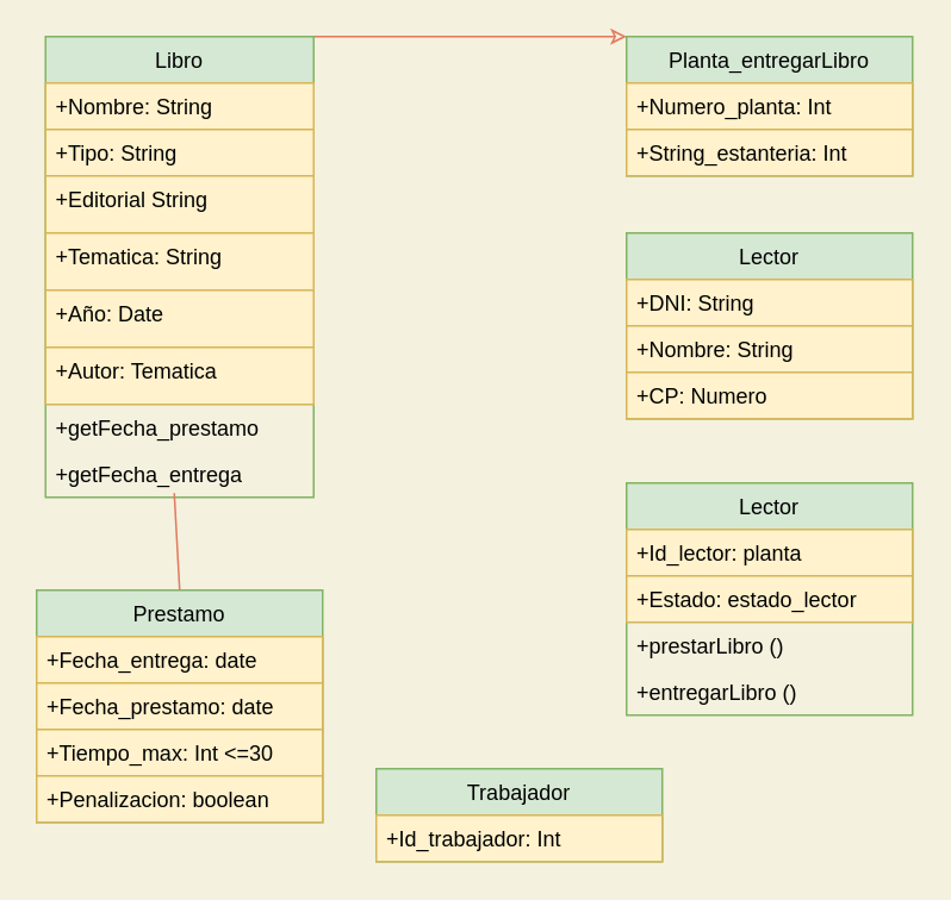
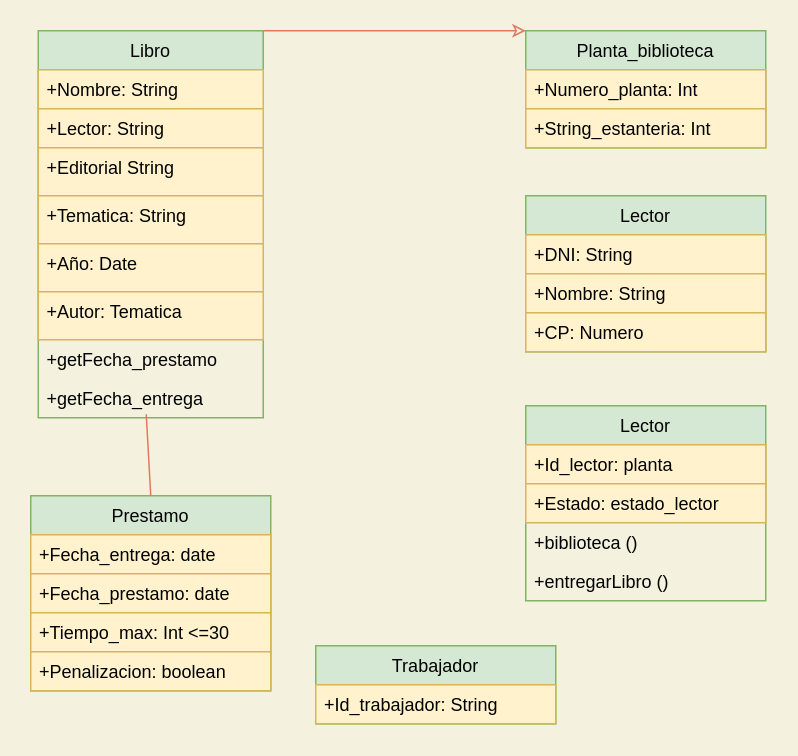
- <mxCell id="8" value="Planta_entregarLibro" style="swimlane;fontStyle=0;childLayout=stackLayout;horizontal=1;startSize=26;fillColor=#d5e8d4;horizontalStack=0;resizeParent=1;resizeParentMax=0;resizeLast=0;collapsible=1;marginBottom=0;rounded=0;sketch=0;strokeColor=#82b366;" vertex="1" parent="1"><mxGeometry x="350" y="20" width="160" height="78" as="geometry"><mxRectangle x="40" y="80" width="120" height="26" as="alternateBounds" /></mxGeometry></mxCell>
+ <mxCell id="8" value="Planta_biblioteca" style="swimlane;fontStyle=0;childLayout=stackLayout;horizontal=1;startSize=26;fillColor=#d5e8d4;horizontalStack=0;resizeParent=1;resizeParentMax=0;resizeLast=0;collapsible=1;marginBottom=0;rounded=0;sketch=0;strokeColor=#82b366;" vertex="1" parent="1"><mxGeometry x="350" y="20" width="160" height="78" as="geometry"><mxRectangle x="40" y="80" width="120" height="26" as="alternateBounds" /></mxGeometry></mxCell>
- <mxCell id="19" value="+Tipo: String" style="text;strokeColor=#d6b656;fillColor=#fff2cc;align=left;verticalAlign=top;spacingLeft=4;spacingRight=4;overflow=hidden;rotatable=0;points=[[0,0.5],[1,0.5]];portConstraint=eastwest;" vertex="1" parent="17"><mxGeometry y="52" width="150" height="26" as="geometry" /></mxCell>
+ <mxCell id="19" value="+Lector: String" style="text;strokeColor=#d6b656;fillColor=#fff2cc;align=left;verticalAlign=top;spacingLeft=4;spacingRight=4;overflow=hidden;rotatable=0;points=[[0,0.5],[1,0.5]];portConstraint=eastwest;" vertex="1" parent="17"><mxGeometry y="52" width="150" height="26" as="geometry" /></mxCell>
- <mxCell id="30" value="+prestarLibro ()" style="text;strokeColor=none;fillColor=none;align=left;verticalAlign=top;spacingLeft=4;spacingRight=4;overflow=hidden;rotatable=0;points=[[0,0.5],[1,0.5]];portConstraint=eastwest;" vertex="1" parent="27"><mxGeometry y="78" width="160" height="26" as="geometry" /></mxCell>
+ <mxCell id="30" value="+biblioteca ()" style="text;strokeColor=none;fillColor=none;align=left;verticalAlign=top;spacingLeft=4;spacingRight=4;overflow=hidden;rotatable=0;points=[[0,0.5],[1,0.5]];portConstraint=eastwest;" vertex="1" parent="27"><mxGeometry y="78" width="160" height="26" as="geometry" /></mxCell>
- <mxCell id="3" value="+Id_trabajador: Int" style="text;strokeColor=#d6b656;fillColor=#fff2cc;align=left;verticalAlign=top;spacingLeft=4;spacingRight=4;overflow=hidden;rotatable=0;points=[[0,0.5],[1,0.5]];portConstraint=eastwest;" vertex="1" parent="2"><mxGeometry y="26" width="160" height="26" as="geometry" /></mxCell>
+ <mxCell id="3" value="+Id_trabajador: String" style="text;strokeColor=#d6b656;fillColor=#fff2cc;align=left;verticalAlign=top;spacingLeft=4;spacingRight=4;overflow=hidden;rotatable=0;points=[[0,0.5],[1,0.5]];portConstraint=eastwest;" vertex="1" parent="2"><mxGeometry y="26" width="160" height="26" as="geometry" /></mxCell>
